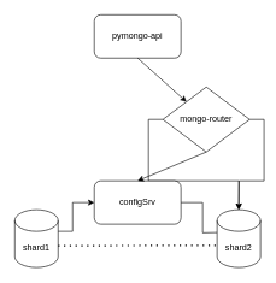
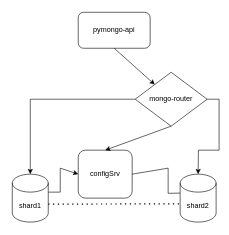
- <mxCell id="4" style="edgeStyle=orthogonalEdgeStyle;rounded=0;orthogonalLoop=1;jettySize=auto;html=1;exitX=0;exitY=0.5;exitDx=0;exitDy=0;" parent="1" source="5" target="6" edge="1"><mxGeometry relative="1" as="geometry"><mxPoint x="190" y="250" as="sourcePoint" /><mxPoint x="50" y="280" as="targetPoint" /></mxGeometry></mxCell>
+ <mxCell id="4" style="edgeStyle=orthogonalEdgeStyle;rounded=0;orthogonalLoop=1;jettySize=auto;html=1;exitX=0;exitY=0.5;exitDx=0;exitDy=0;entryX=0.5;entryY=0;entryDx=0;entryDy=0;entryPerimeter=0;" parent="1" source="5" target="2" edge="1"><mxGeometry relative="1" as="geometry"><mxPoint x="190" y="250" as="sourcePoint" /><mxPoint x="50" y="280" as="targetPoint" /></mxGeometry></mxCell>
- <mxCell id="8" value="configSrv" style="rounded=1;whiteSpace=wrap;html=1;" vertex="1" parent="1"><mxGeometry x="130" y="250" width="120" height="60" as="geometry" /></mxCell>
+ <mxCell id="8" value="configSrv" style="rounded=1;whiteSpace=wrap;html=1;" vertex="1" parent="1"><mxGeometry x="130" y="250" width="90" height="80" as="geometry" /></mxCell>
